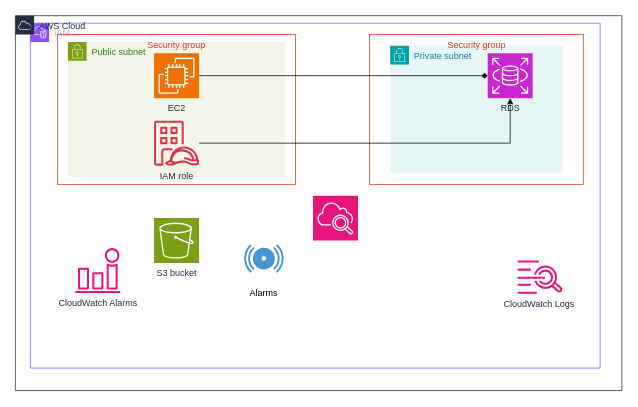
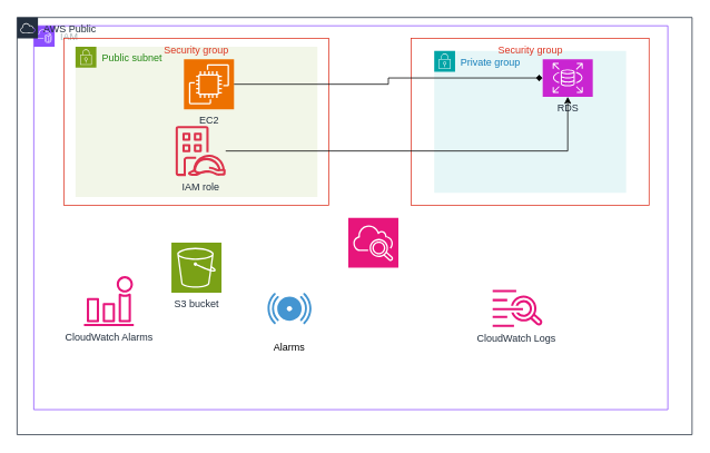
- <mxCell id="6" value="AWS Cloud" style="points=[[0,0],[0.25,0],[0.5,0],[0.75,0],[1,0],[1,0.25],[1,0.5],[1,0.75],[1,1],[0.75,1],[0.5,1],[0.25,1],[0,1],[0,0.75],[0,0.5],[0,0.25]];outlineConnect=0;gradientColor=none;html=1;whiteSpace=wrap;fontSize=12;fontStyle=0;container=1;pointerEvents=0;collapsible=0;recursiveResize=0;shape=mxgraph.aws4.group;grIcon=mxgraph.aws4.group_aws_cloud;strokeColor=#232F3E;fillColor=none;verticalAlign=top;align=left;spacingLeft=30;fontColor=#232F3E;dashed=0;" vertex="1" parent="1"><mxGeometry x="20" y="20" width="809" height="500" as="geometry" /></mxCell>
+ <mxCell id="6" value="AWS Public" style="points=[[0,0],[0.25,0],[0.5,0],[0.75,0],[1,0],[1,0.25],[1,0.5],[1,0.75],[1,1],[0.75,1],[0.5,1],[0.25,1],[0,1],[0,0.75],[0,0.5],[0,0.25]];outlineConnect=0;gradientColor=none;html=1;whiteSpace=wrap;fontSize=12;fontStyle=0;container=1;pointerEvents=0;collapsible=0;recursiveResize=0;shape=mxgraph.aws4.group;grIcon=mxgraph.aws4.group_aws_cloud;strokeColor=#232F3E;fillColor=none;verticalAlign=top;align=left;spacingLeft=30;fontColor=#232F3E;dashed=0;" vertex="1" parent="1"><mxGeometry x="20" y="20" width="809" height="500" as="geometry" /></mxCell>
- <mxCell id="3" value="Private subnet" style="points=[[0,0],[0.25,0],[0.5,0],[0.75,0],[1,0],[1,0.25],[1,0.5],[1,0.75],[1,1],[0.75,1],[0.5,1],[0.25,1],[0,1],[0,0.75],[0,0.5],[0,0.25]];outlineConnect=0;gradientColor=none;html=1;whiteSpace=wrap;fontSize=12;fontStyle=0;container=1;pointerEvents=0;collapsible=0;recursiveResize=0;shape=mxgraph.aws4.group;grIcon=mxgraph.aws4.group_security_group;grStroke=0;strokeColor=#00A4A6;fillColor=#E6F6F7;verticalAlign=top;align=left;spacingLeft=30;fontColor=#147EBA;dashed=0;" vertex="1" parent="2"><mxGeometry x="480" y="30" width="230" height="170" as="geometry" /></mxCell>
+ <mxCell id="3" value="Private group" style="points=[[0,0],[0.25,0],[0.5,0],[0.75,0],[1,0],[1,0.25],[1,0.5],[1,0.75],[1,1],[0.75,1],[0.5,1],[0.25,1],[0,1],[0,0.75],[0,0.5],[0,0.25]];outlineConnect=0;gradientColor=none;html=1;whiteSpace=wrap;fontSize=12;fontStyle=0;container=1;pointerEvents=0;collapsible=0;recursiveResize=0;shape=mxgraph.aws4.group;grIcon=mxgraph.aws4.group_security_group;grStroke=0;strokeColor=#00A4A6;fillColor=#E6F6F7;verticalAlign=top;align=left;spacingLeft=30;fontColor=#147EBA;dashed=0;" vertex="1" parent="2"><mxGeometry x="480" y="30" width="230" height="170" as="geometry" /></mxCell>
- <mxCell id="9" value="EC2" style="sketch=0;points=[[0,0,0],[0.25,0,0],[0.5,0,0],[0.75,0,0],[1,0,0],[0,1,0],[0.25,1,0],[0.5,1,0],[0.75,1,0],[1,1,0],[0,0.25,0],[0,0.5,0],[0,0.75,0],[1,0.25,0],[1,0.5,0],[1,0.75,0]];outlineConnect=0;fontColor=#232F3E;fillColor=#ED7100;strokeColor=#ffffff;dashed=0;verticalLabelPosition=bottom;verticalAlign=top;align=center;html=1;fontSize=12;fontStyle=0;aspect=fixed;shape=mxgraph.aws4.resourceIcon;resIcon=mxgraph.aws4.ec2;" vertex="1" parent="7"><mxGeometry x="115" y="15" width="60" height="60" as="geometry" /></mxCell>
+ <mxCell id="9" value="EC2" style="sketch=0;points=[[0,0,0],[0.25,0,0],[0.5,0,0],[0.75,0,0],[1,0,0],[0,1,0],[0.25,1,0],[0.5,1,0],[0.75,1,0],[1,1,0],[0,0.25,0],[0,0.5,0],[0,0.75,0],[1,0.25,0],[1,0.5,0],[1,0.75,0]];outlineConnect=0;fontColor=#232F3E;fillColor=#ED7100;strokeColor=#ffffff;dashed=0;verticalLabelPosition=bottom;verticalAlign=top;align=center;html=1;fontSize=12;fontStyle=0;aspect=fixed;shape=mxgraph.aws4.resourceIcon;resIcon=mxgraph.aws4.ec2;" vertex="1" parent="7"><mxGeometry x="130" y="15" width="60" height="60" as="geometry" /></mxCell>
- <mxCell id="5" value="RDS" style="sketch=0;points=[[0,0,0],[0.25,0,0],[0.5,0,0],[0.75,0,0],[1,0,0],[0,1,0],[0.25,1,0],[0.5,1,0],[0.75,1,0],[1,1,0],[0,0.25,0],[0,0.5,0],[0,0.75,0],[1,0.25,0],[1,0.5,0],[1,0.75,0]];outlineConnect=0;fontColor=#232F3E;fillColor=#C925D1;strokeColor=#ffffff;dashed=0;verticalLabelPosition=bottom;verticalAlign=top;align=center;html=1;fontSize=12;fontStyle=0;aspect=fixed;shape=mxgraph.aws4.resourceIcon;resIcon=mxgraph.aws4.rds;" vertex="1" parent="3"><mxGeometry x="130" y="10" width="60" height="60" as="geometry" /></mxCell>
+ <mxCell id="5" value="RDS" style="sketch=0;points=[[0,0,0],[0.25,0,0],[0.5,0,0],[0.75,0,0],[1,0,0],[0,1,0],[0.25,1,0],[0.5,1,0],[0.75,1,0],[1,1,0],[0,0.25,0],[0,0.5,0],[0,0.75,0],[1,0.25,0],[1,0.5,0],[1,0.75,0]];outlineConnect=0;fontColor=#232F3E;fillColor=#C925D1;strokeColor=#ffffff;dashed=0;verticalLabelPosition=bottom;verticalAlign=top;align=center;html=1;fontSize=12;fontStyle=0;aspect=fixed;shape=mxgraph.aws4.resourceIcon;resIcon=mxgraph.aws4.rds;" vertex="1" parent="3"><mxGeometry x="130" y="10" width="60" height="45" as="geometry" /></mxCell>
- <mxCell id="10" value="IAM role" style="sketch=0;outlineConnect=0;fontColor=#232F3E;gradientColor=none;fillColor=#DD344C;strokeColor=none;dashed=0;verticalLabelPosition=bottom;verticalAlign=top;align=center;html=1;fontSize=12;fontStyle=0;aspect=fixed;pointerEvents=1;shape=mxgraph.aws4.identity_access_management_iam_roles_anywhere;" vertex="1" parent="7"><mxGeometry x="115" y="105" width="60" height="60" as="geometry" /></mxCell>
+ <mxCell id="10" value="IAM role" style="sketch=0;outlineConnect=0;fontColor=#232F3E;gradientColor=none;fillColor=#DD344C;strokeColor=none;dashed=0;verticalLabelPosition=bottom;verticalAlign=top;align=center;html=1;fontSize=12;fontStyle=0;aspect=fixed;pointerEvents=1;shape=mxgraph.aws4.identity_access_management_iam_roles_anywhere;" vertex="1" parent="7"><mxGeometry x="120" y="95" width="60" height="60" as="geometry" /></mxCell>
- <mxCell id="15" value="&#10;Alarms&#10;&#10;" style="shadow=0;dashed=0;html=1;strokeColor=none;fillColor=#4495D1;labelPosition=center;verticalLabelPosition=bottom;verticalAlign=top;align=center;outlineConnect=0;shape=mxgraph.veeam.2d.alarm;" vertex="1" parent="6"><mxGeometry x="305" y="305" width="52.8" height="37.6" as="geometry" /></mxCell>
+ <mxCell id="15" value="&#10;Alarms&#10;&#10;" style="shadow=0;dashed=0;html=1;strokeColor=none;fillColor=#4495D1;labelPosition=center;verticalLabelPosition=bottom;verticalAlign=top;align=center;outlineConnect=0;shape=mxgraph.veeam.2d.alarm;" vertex="1" parent="6"><mxGeometry x="300" y="330" width="52.8" height="37.6" as="geometry" /></mxCell>
- <mxCell id="14" value="CloudWatch Logs&amp;nbsp;" style="sketch=0;outlineConnect=0;fontColor=#232F3E;gradientColor=none;fillColor=#E7157B;strokeColor=none;dashed=0;verticalLabelPosition=bottom;verticalAlign=top;align=center;html=1;fontSize=12;fontStyle=0;aspect=fixed;pointerEvents=1;shape=mxgraph.aws4.cloudwatch_logs;" vertex="1" parent="6"><mxGeometry x="670" y="326.49" width="60" height="44.62" as="geometry" /></mxCell>
+ <mxCell id="14" value="CloudWatch Logs&amp;nbsp;" style="sketch=0;outlineConnect=0;fontColor=#232F3E;gradientColor=none;fillColor=#E7157B;strokeColor=none;dashed=0;verticalLabelPosition=bottom;verticalAlign=top;align=center;html=1;fontSize=12;fontStyle=0;aspect=fixed;pointerEvents=1;shape=mxgraph.aws4.cloudwatch_logs;" vertex="1" parent="6"><mxGeometry x="570" y="326.49" width="60" height="44.62" as="geometry" /></mxCell>
